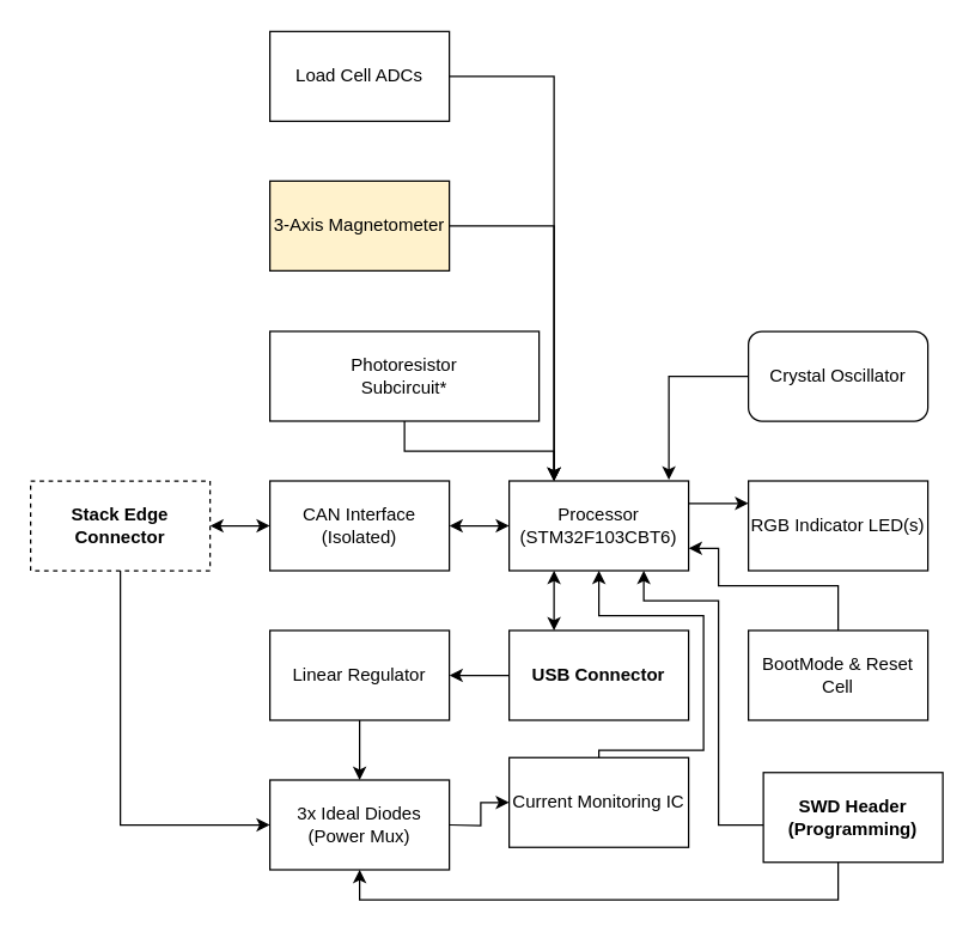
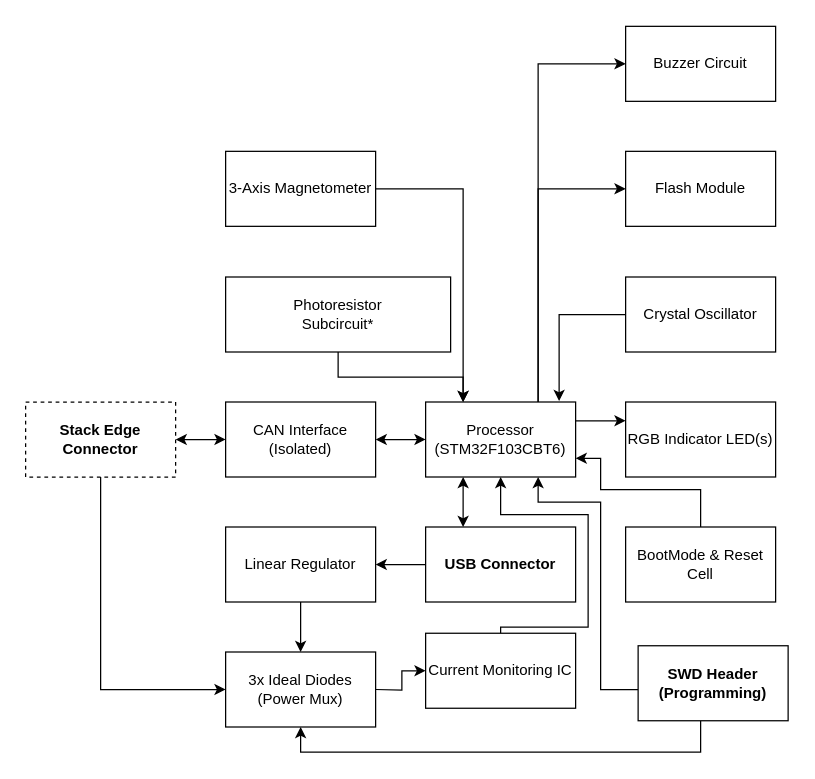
- <mxCell id="7" value="Load Cell ADCs" style="whiteSpace=wrap;html=1;" parent="1" vertex="1"><mxGeometry x="180" y="20.47" width="120" height="60" as="geometry" /></mxCell>
+ <mxCell id="3" value="Buzzer Circuit" style="whiteSpace=wrap;html=1;" parent="1" vertex="1"><mxGeometry x="500" y="20.47" width="120" height="60" as="geometry" /></mxCell>
- <mxCell id="6" style="edgeStyle=orthogonalEdgeStyle;rounded=0;orthogonalLoop=1;jettySize=auto;html=1;entryX=0.25;entryY=0;entryDx=0;entryDy=0;" edge="1" parent="1" source="7" target="12"><mxGeometry relative="1" as="geometry" /></mxCell>
+ <mxCell id="11" style="edgeStyle=orthogonalEdgeStyle;rounded=0;orthogonalLoop=1;jettySize=auto;html=1;exitX=0.75;exitY=0;exitDx=0;exitDy=0;entryX=0;entryY=0.5;entryDx=0;entryDy=0;" edge="1" parent="1" source="12" target="3"><mxGeometry relative="1" as="geometry" /></mxCell>
- <mxCell id="5" value="3-Axis Magnetometer" style="whiteSpace=wrap;html=1;fillColor=#fff2cc;" parent="1" vertex="1"><mxGeometry x="180" y="120.47" width="120" height="60" as="geometry" /></mxCell>
+ <mxCell id="5" value="3-Axis Magnetometer" style="whiteSpace=wrap;html=1;" parent="1" vertex="1"><mxGeometry x="180" y="120.47" width="120" height="60" as="geometry" /></mxCell>
+ <mxCell id="10" style="edgeStyle=orthogonalEdgeStyle;rounded=0;orthogonalLoop=1;jettySize=auto;html=1;exitX=0.75;exitY=0;exitDx=0;exitDy=0;entryX=0;entryY=0.5;entryDx=0;entryDy=0;" edge="1" parent="1" source="12" target="2"><mxGeometry relative="1" as="geometry" /></mxCell>
+ <mxCell id="2" value="Flash Module" style="whiteSpace=wrap;html=1;" parent="1" vertex="1"><mxGeometry x="500" y="120.47" width="120" height="60" as="geometry" /></mxCell>
- <mxCell id="16" value="Crystal Oscillator" style="whiteSpace=wrap;html=1;rounded=1;" vertex="1" parent="1"><mxGeometry x="500" y="221" width="120" height="60" as="geometry" /></mxCell>
+ <mxCell id="16" value="Crystal Oscillator" style="whiteSpace=wrap;html=1;" vertex="1" parent="1"><mxGeometry x="500" y="221" width="120" height="60" as="geometry" /></mxCell>
